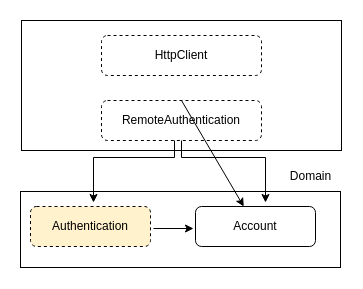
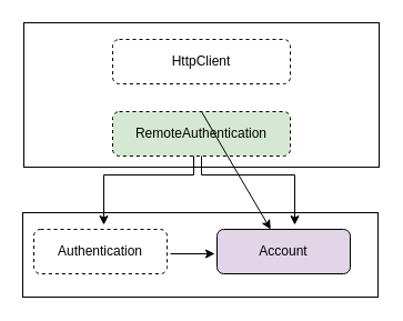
- <mxCell id="11" value="RemoteAuthentication" style="rounded=1;whiteSpace=wrap;html=1;dashed=1;" vertex="1" parent="1"><mxGeometry x="101" y="100" width="160" height="40" as="geometry" /></mxCell>
+ <mxCell id="11" value="RemoteAuthentication" style="rounded=1;whiteSpace=wrap;html=1;dashed=1;fillColor=#d5e8d4;" vertex="1" parent="1"><mxGeometry x="101" y="100" width="160" height="40" as="geometry" /></mxCell>
- <mxCell id="5" value="Domain" style="text;html=1;align=center;verticalAlign=middle;resizable=0;points=[];autosize=1;strokeColor=none;fillColor=none;" vertex="1" parent="1"><mxGeometry x="280" y="161" width="60" height="30" as="geometry" /></mxCell>
- <mxCell id="4" value="Authentication" style="rounded=1;whiteSpace=wrap;html=1;dashed=1;fillColor=#fff2cc;" vertex="1" parent="1"><mxGeometry x="30" y="206" width="120" height="40" as="geometry" /></mxCell>
+ <mxCell id="4" value="Authentication" style="rounded=1;whiteSpace=wrap;html=1;dashed=1;" vertex="1" parent="1"><mxGeometry x="30" y="206" width="120" height="40" as="geometry" /></mxCell>
- <mxCell id="6" value="Account" style="rounded=1;whiteSpace=wrap;html=1;" vertex="1" parent="1"><mxGeometry x="195" y="206" width="120" height="40" as="geometry" /></mxCell>
+ <mxCell id="6" value="Account" style="rounded=1;whiteSpace=wrap;html=1;fillColor=#e1d5e7;" vertex="1" parent="1"><mxGeometry x="195" y="206" width="120" height="40" as="geometry" /></mxCell>
